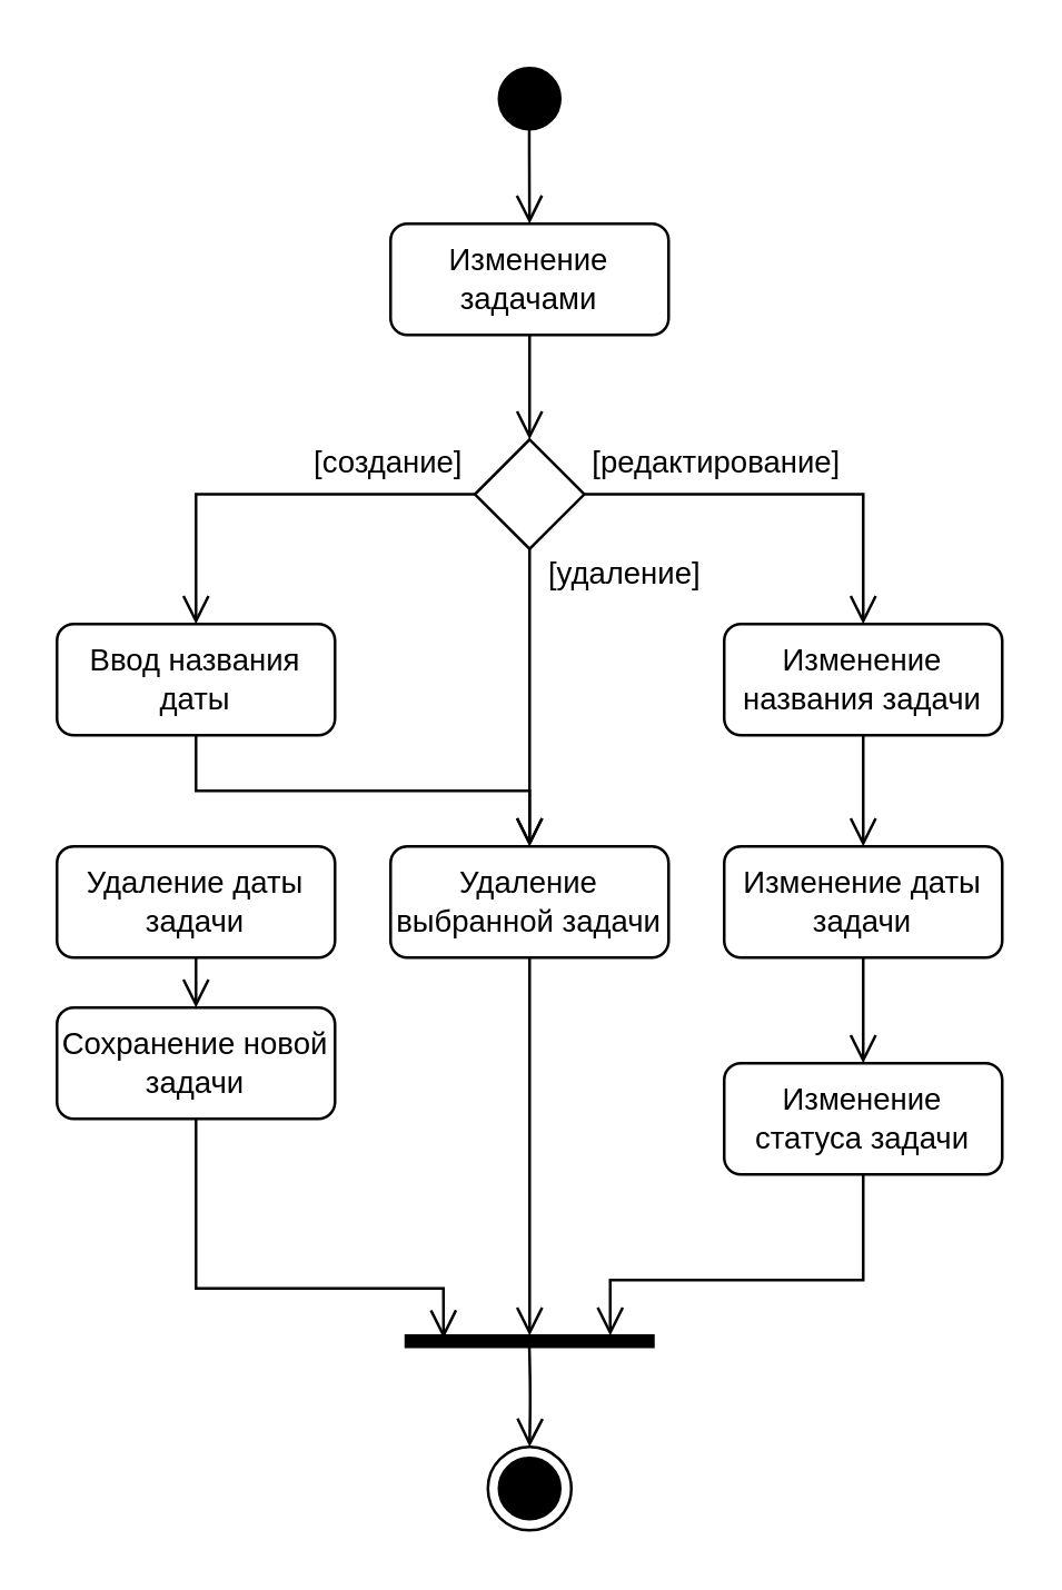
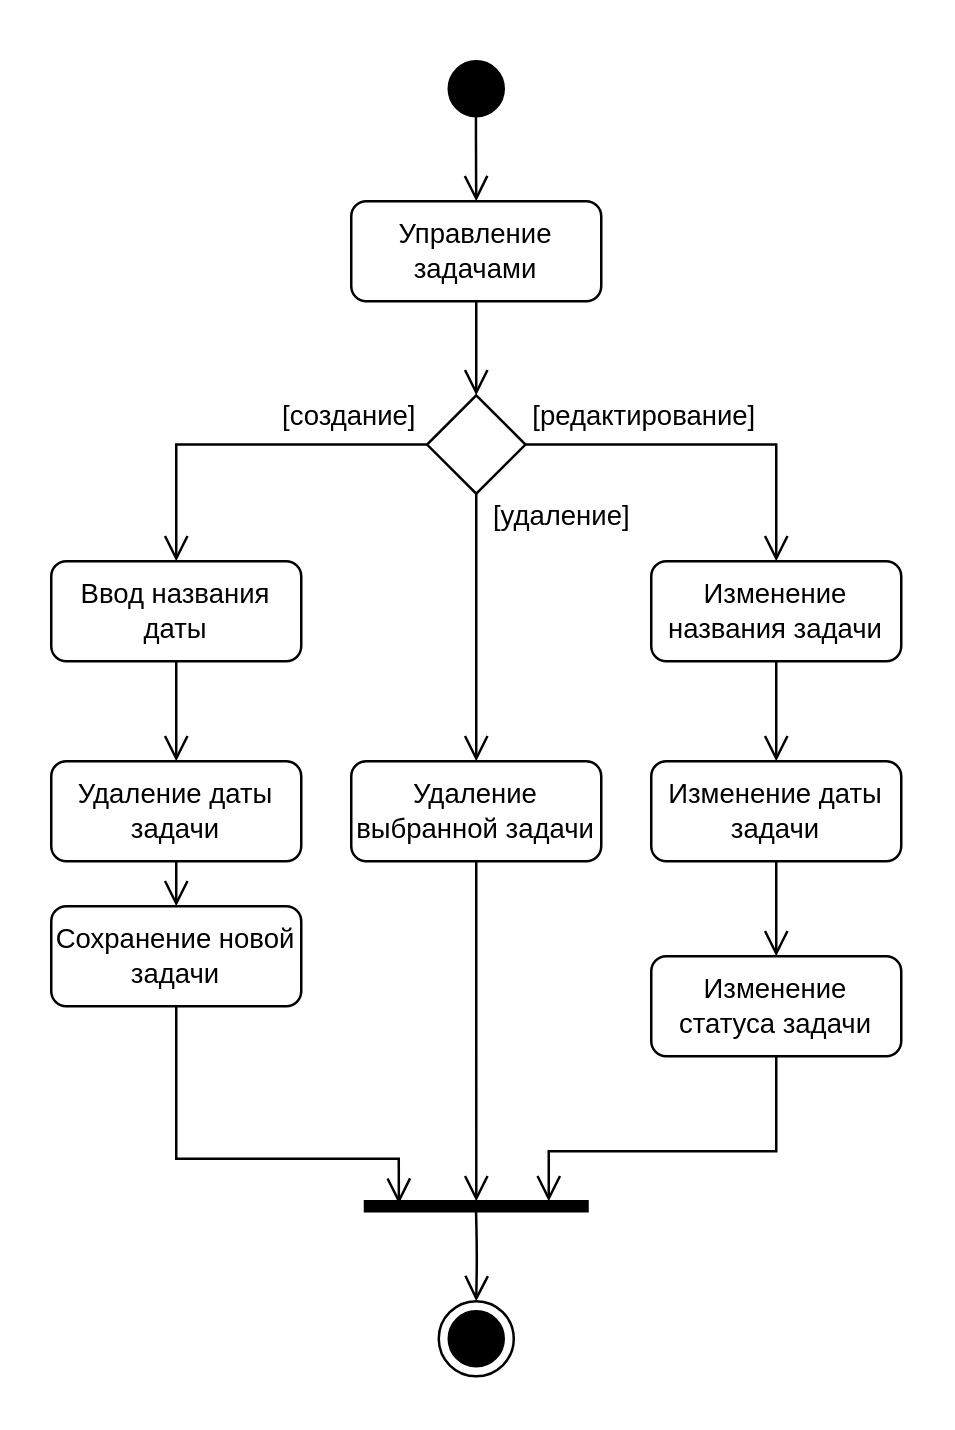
- <mxCell id="5" value="Изменение задачами" style="rounded=1;whiteSpace=wrap;html=1;labelBackgroundColor=none;strokeColor=#000000;fontSize=11;fontColor=#000000;" parent="1" vertex="1"><mxGeometry x="140" y="80" width="100" height="40" as="geometry" /></mxCell>
+ <mxCell id="5" value="Управление задачами" style="rounded=1;whiteSpace=wrap;html=1;labelBackgroundColor=none;strokeColor=#000000;fontSize=11;fontColor=#000000;" parent="1" vertex="1"><mxGeometry x="140" y="80" width="100" height="40" as="geometry" /></mxCell>
- <mxCell id="20" style="edgeStyle=orthogonalEdgeStyle;rounded=0;orthogonalLoop=1;jettySize=auto;html=1;exitX=0.5;exitY=1;exitDx=0;exitDy=0;startArrow=none;startFill=0;endArrow=open;endFill=0;endSize=8;fontSize=11;" parent="1" source="21" target="29" edge="1"><mxGeometry relative="1" as="geometry"><mxPoint x="70" y="304" as="targetPoint" /></mxGeometry></mxCell>
+ <mxCell id="20" style="edgeStyle=orthogonalEdgeStyle;rounded=0;orthogonalLoop=1;jettySize=auto;html=1;exitX=0.5;exitY=1;exitDx=0;exitDy=0;startArrow=none;startFill=0;endArrow=open;endFill=0;endSize=8;fontSize=11;entryX=0.5;entryY=0;entryDx=0;entryDy=0;" parent="1" source="21" target="23" edge="1"><mxGeometry relative="1" as="geometry"><mxPoint x="70" y="304" as="targetPoint" /></mxGeometry></mxCell>
